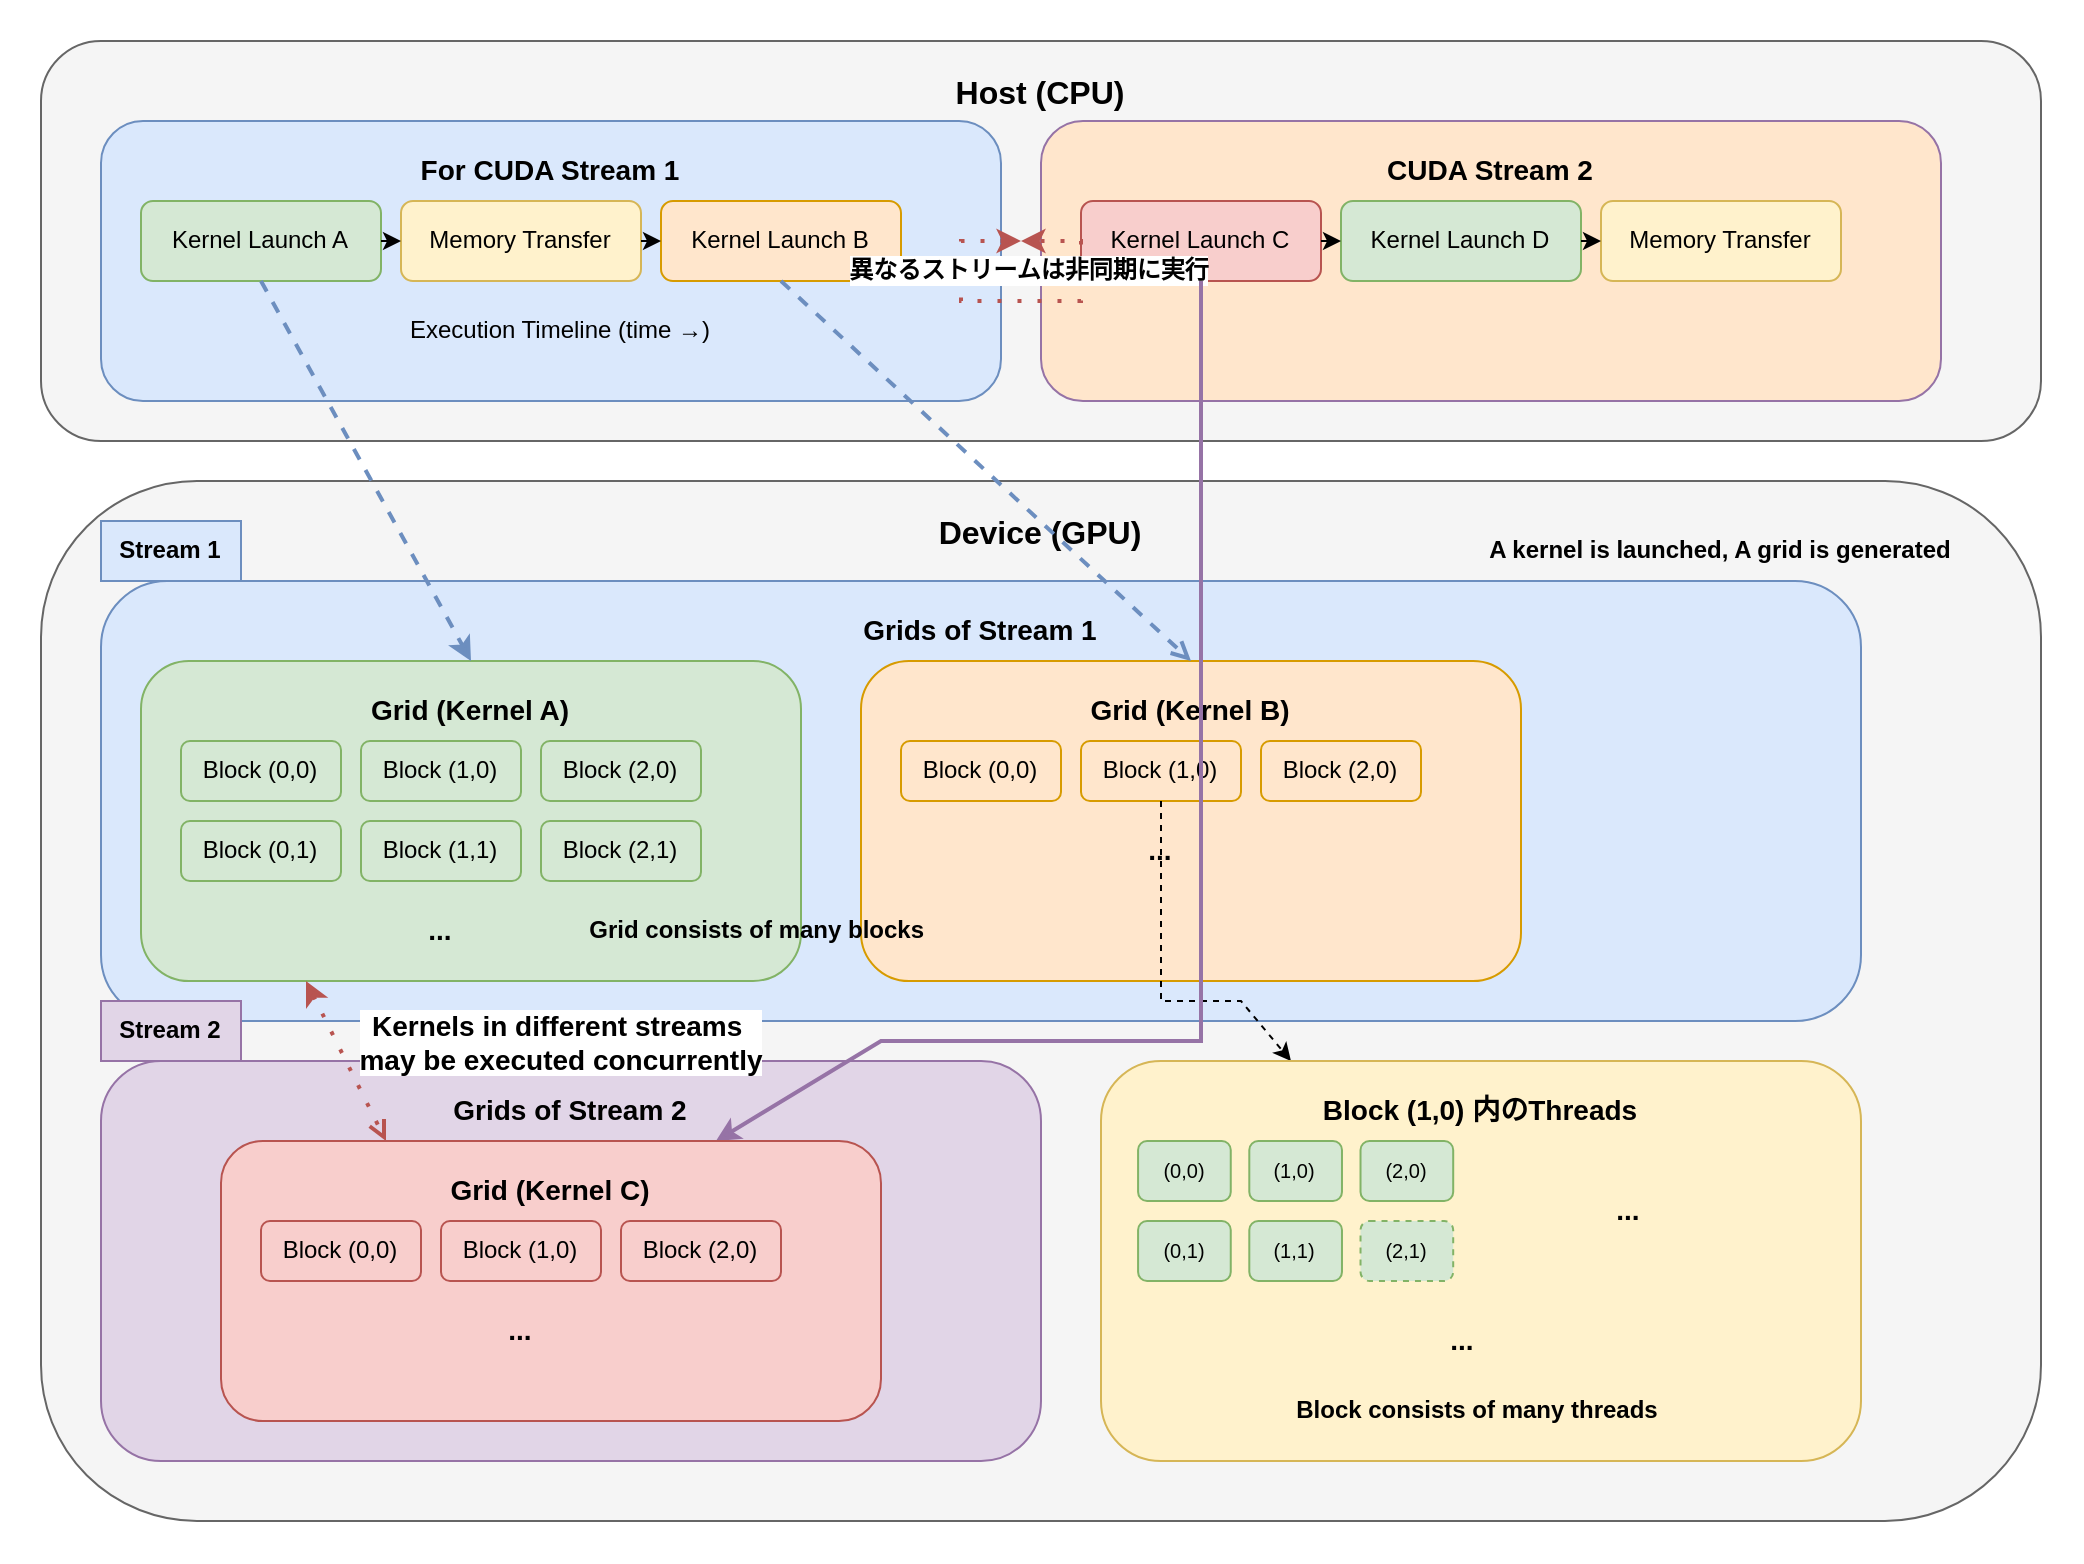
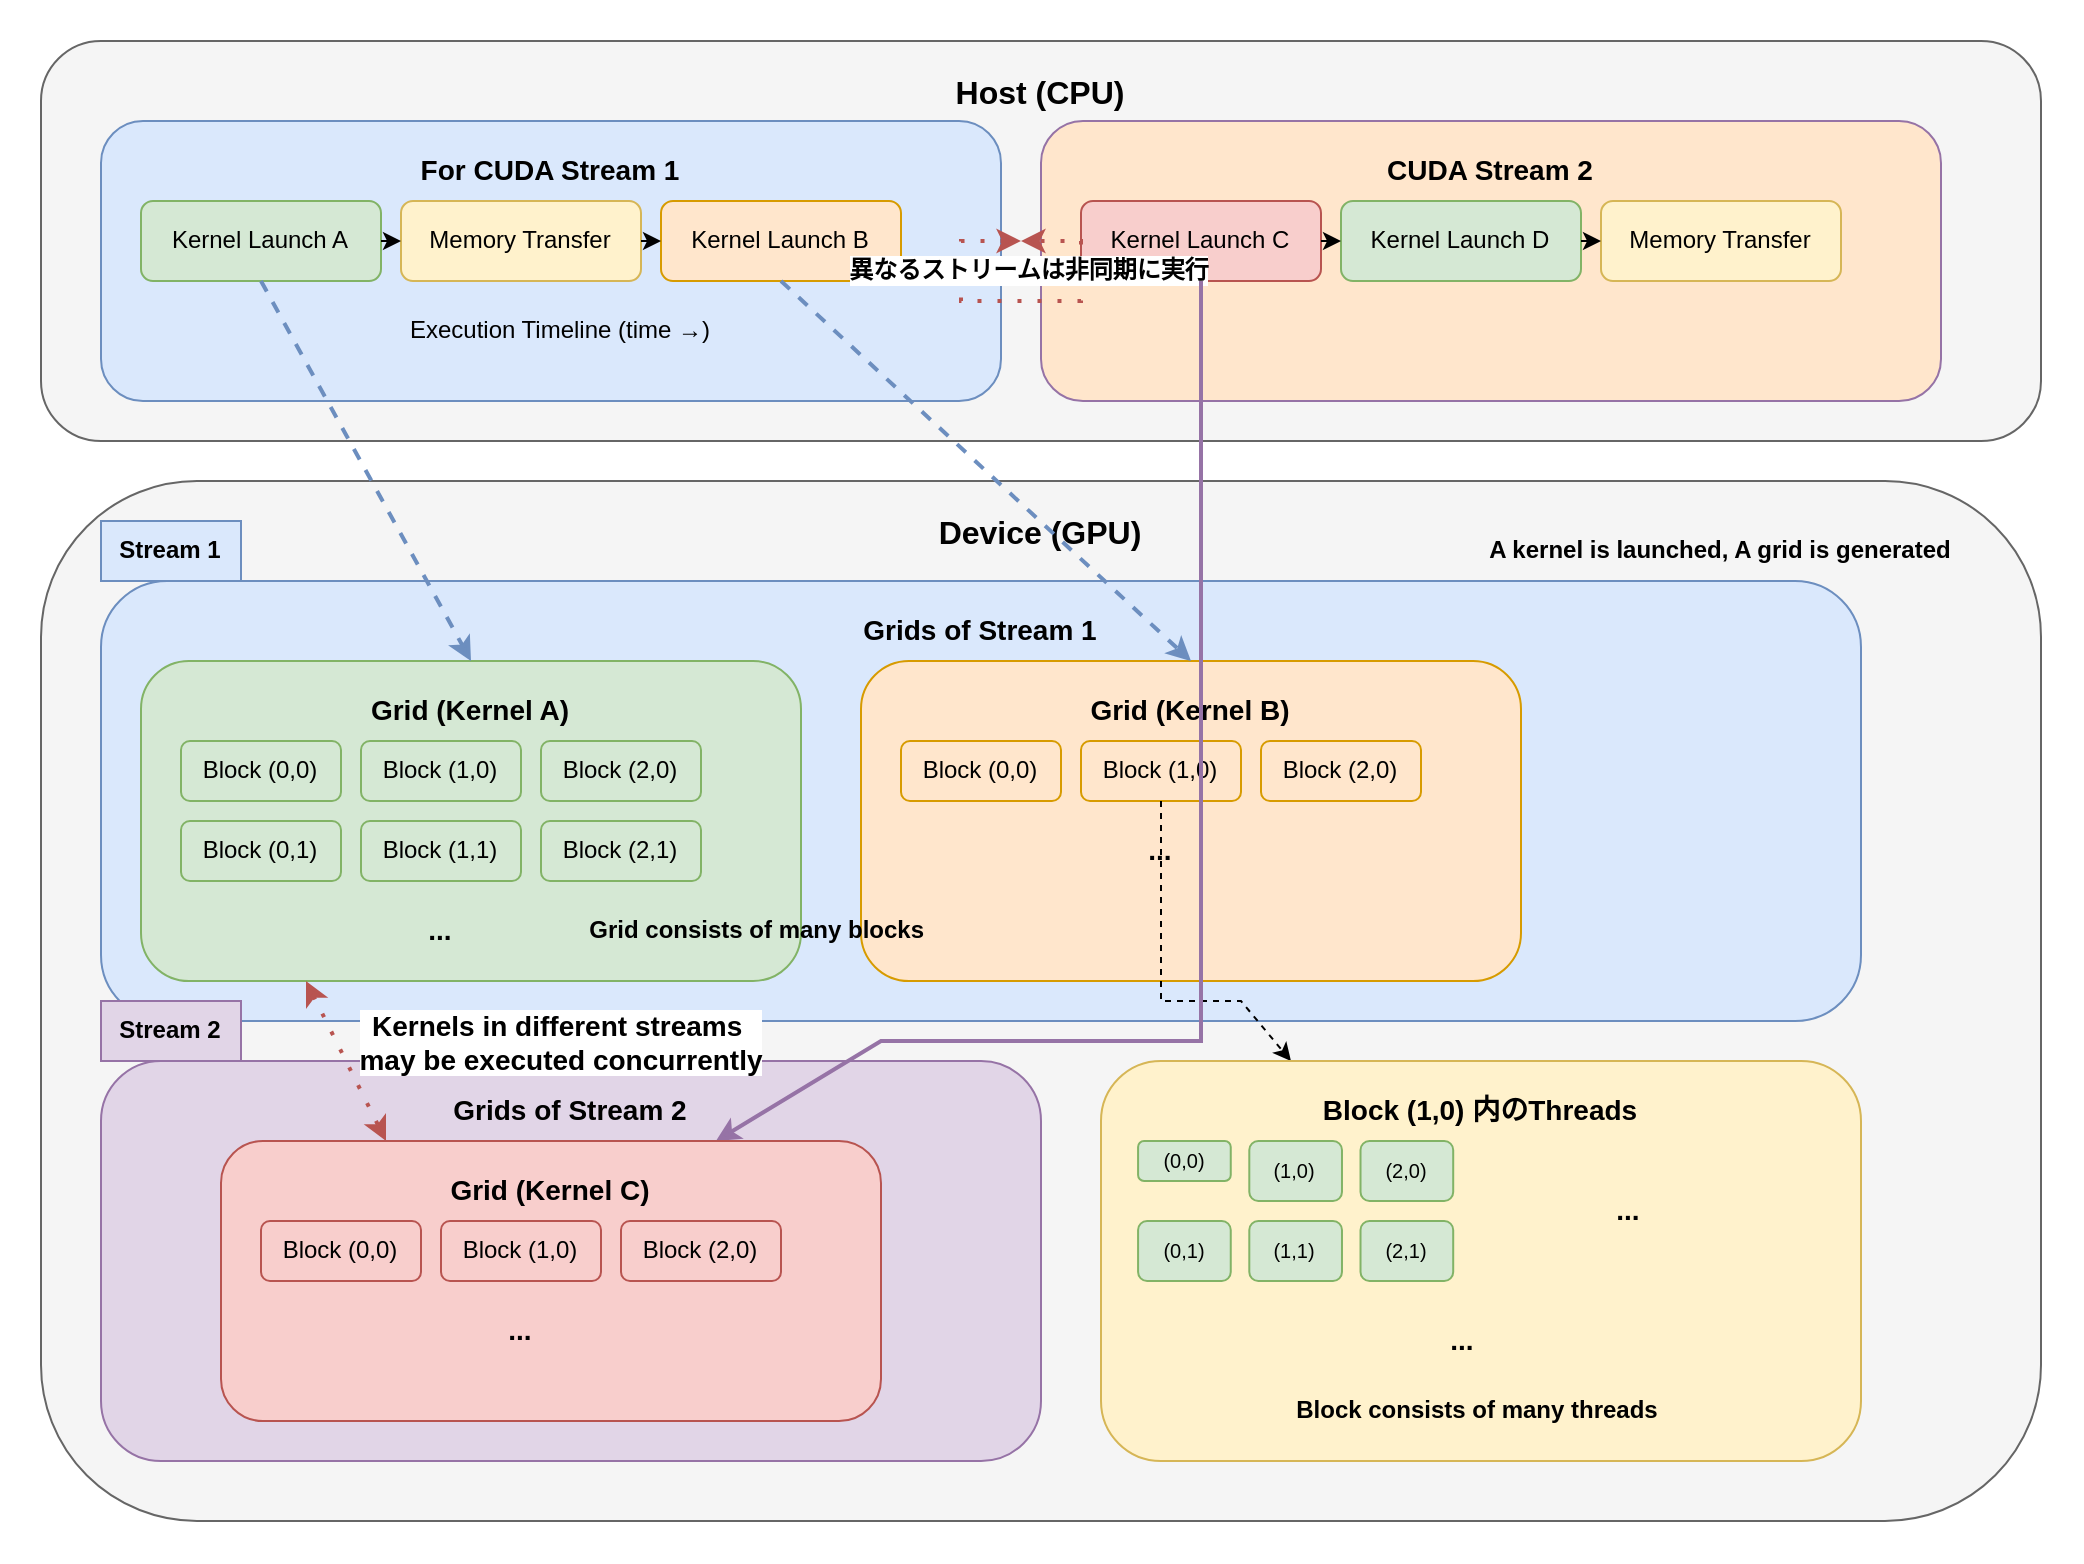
- <mxCell id="41" value="" style="endArrow=open;html=1;rounded=0;exitX=0.5;exitY=1;exitDx=0;exitDy=0;entryX=0.5;entryY=0;entryDx=0;entryDy=0;dashed=1;strokeWidth=2;fillColor=#dae8fc;strokeColor=#6c8ebf;" parent="1" source="29" target="12" edge="1"><mxGeometry width="50" height="50" relative="1" as="geometry"><mxPoint x="570" y="240" as="sourcePoint" /><mxPoint x="620" y="190" as="targetPoint" /></mxGeometry></mxCell>
+ <mxCell id="41" value="" style="endArrow=classic;html=1;rounded=0;exitX=0.5;exitY=1;exitDx=0;exitDy=0;entryX=0.5;entryY=0;entryDx=0;entryDy=0;dashed=1;strokeWidth=2;fillColor=#dae8fc;strokeColor=#6c8ebf;" parent="1" source="29" target="12" edge="1"><mxGeometry width="50" height="50" relative="1" as="geometry"><mxPoint x="570" y="240" as="sourcePoint" /><mxPoint x="620" y="190" as="targetPoint" /></mxGeometry></mxCell>
- <mxCell id="19" value="&lt;span style=&quot;font-size: 14px;&quot;&gt;&lt;b&gt;Kernels in different streams&amp;nbsp;&lt;/b&gt;&lt;/span&gt;&lt;div&gt;&lt;span style=&quot;font-size: 14px;&quot;&gt;&lt;b&gt;may be executed concurrently&lt;/b&gt;&lt;/span&gt;&lt;/div&gt;" style="endArrow=open;startArrow=classic;html=1;rounded=0;dashed=1;dashPattern=1 4;strokeWidth=2;fillColor=#f8cecc;strokeColor=#b85450;fontSize=14;fontStyle=1;verticalAlign=middle;horizontal=1;exitX=0.25;exitY=1;exitDx=0;exitDy=0;entryX=0.25;entryY=0;entryDx=0;entryDy=0;" parent="1" source="4" target="55" edge="1"><mxGeometry x="0.875" y="101" width="50" height="50" relative="1" as="geometry"><mxPoint x="200" y="520" as="sourcePoint" /><mxPoint x="200" y="550" as="targetPoint" /><mxPoint y="1" as="offset" /></mxGeometry></mxCell>
+ <mxCell id="19" value="&lt;span style=&quot;font-size: 14px;&quot;&gt;&lt;b&gt;Kernels in different streams&amp;nbsp;&lt;/b&gt;&lt;/span&gt;&lt;div&gt;&lt;span style=&quot;font-size: 14px;&quot;&gt;&lt;b&gt;may be executed concurrently&lt;/b&gt;&lt;/span&gt;&lt;/div&gt;" style="endArrow=classic;startArrow=classic;html=1;rounded=0;dashed=1;dashPattern=1 4;strokeWidth=2;fillColor=#f8cecc;strokeColor=#b85450;fontSize=14;fontStyle=1;verticalAlign=middle;horizontal=1;exitX=0.25;exitY=1;exitDx=0;exitDy=0;entryX=0.25;entryY=0;entryDx=0;entryDy=0;" parent="1" source="4" target="55" edge="1"><mxGeometry x="0.875" y="101" width="50" height="50" relative="1" as="geometry"><mxPoint x="200" y="520" as="sourcePoint" /><mxPoint x="200" y="550" as="targetPoint" /><mxPoint y="1" as="offset" /></mxGeometry></mxCell>
- <mxCell id="45" value="(0,0)" style="rounded=1;whiteSpace=wrap;html=1;fillColor=#d5e8d4;strokeColor=#82b366;fontSize=10;" parent="43" vertex="1"><mxGeometry x="18.537" y="40" width="46.341" height="30" as="geometry" /></mxCell>
+ <mxCell id="45" value="(0,0)" style="rounded=1;whiteSpace=wrap;html=1;fillColor=#d5e8d4;strokeColor=#82b366;fontSize=10;" parent="43" vertex="1"><mxGeometry x="18.537" y="40" width="46.341" height="20" as="geometry" /></mxCell>
- <mxCell id="50" value="(2,1)" style="rounded=1;whiteSpace=wrap;html=1;fillColor=#d5e8d4;strokeColor=#82b366;fontSize=10;dashed=1;" parent="43" vertex="1"><mxGeometry x="129.756" y="80" width="46.341" height="30" as="geometry" /></mxCell>
+ <mxCell id="50" value="(2,1)" style="rounded=1;whiteSpace=wrap;html=1;fillColor=#d5e8d4;strokeColor=#82b366;fontSize=10;" parent="43" vertex="1"><mxGeometry x="129.756" y="80" width="46.341" height="30" as="geometry" /></mxCell>
